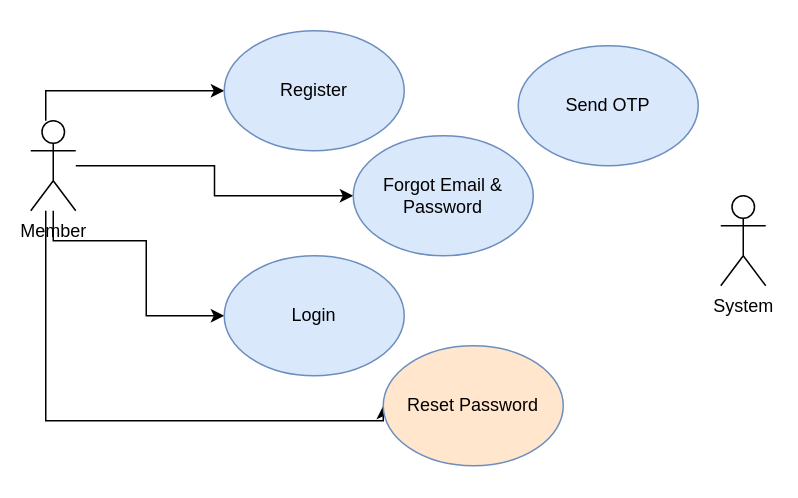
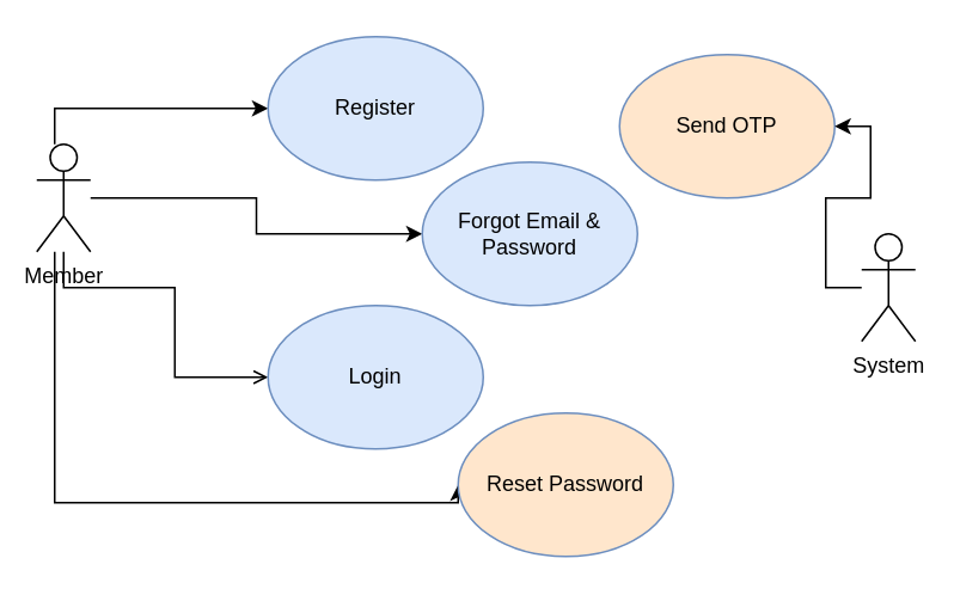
- <mxCell id="11" value="Send OTP" style="ellipse;whiteSpace=wrap;html=1;fillColor=#dae8fc;strokeColor=#6c8ebf;" vertex="1" parent="1"><mxGeometry x="345" y="30" width="120" height="80" as="geometry" /></mxCell>
+ <mxCell id="11" value="Send OTP" style="ellipse;whiteSpace=wrap;html=1;fillColor=#ffe6cc;strokeColor=#6c8ebf;" vertex="1" parent="1"><mxGeometry x="345" y="30" width="120" height="80" as="geometry" /></mxCell>
+ <mxCell id="12" style="edgeStyle=orthogonalEdgeStyle;rounded=0;orthogonalLoop=1;jettySize=auto;html=1;entryX=1;entryY=0.5;entryDx=0;entryDy=0;" edge="1" parent="1" source="13" target="11"><mxGeometry relative="1" as="geometry" /></mxCell>
- <mxCell id="4" style="edgeStyle=orthogonalEdgeStyle;rounded=0;orthogonalLoop=1;jettySize=auto;html=1;entryX=0;entryY=0.5;entryDx=0;entryDy=0;" edge="1" parent="1" source="6" target="8"><mxGeometry relative="1" as="geometry"><Array as="points"><mxPoint x="97" y="160" /><mxPoint x="97" y="210" /></Array></mxGeometry></mxCell>
+ <mxCell id="4" style="edgeStyle=orthogonalEdgeStyle;rounded=0;orthogonalLoop=1;jettySize=auto;html=1;entryX=0;entryY=0.5;entryDx=0;entryDy=0;endArrow=open;" edge="1" parent="1" source="6" target="8"><mxGeometry relative="1" as="geometry"><Array as="points"><mxPoint x="97" y="160" /><mxPoint x="97" y="210" /></Array></mxGeometry></mxCell>
